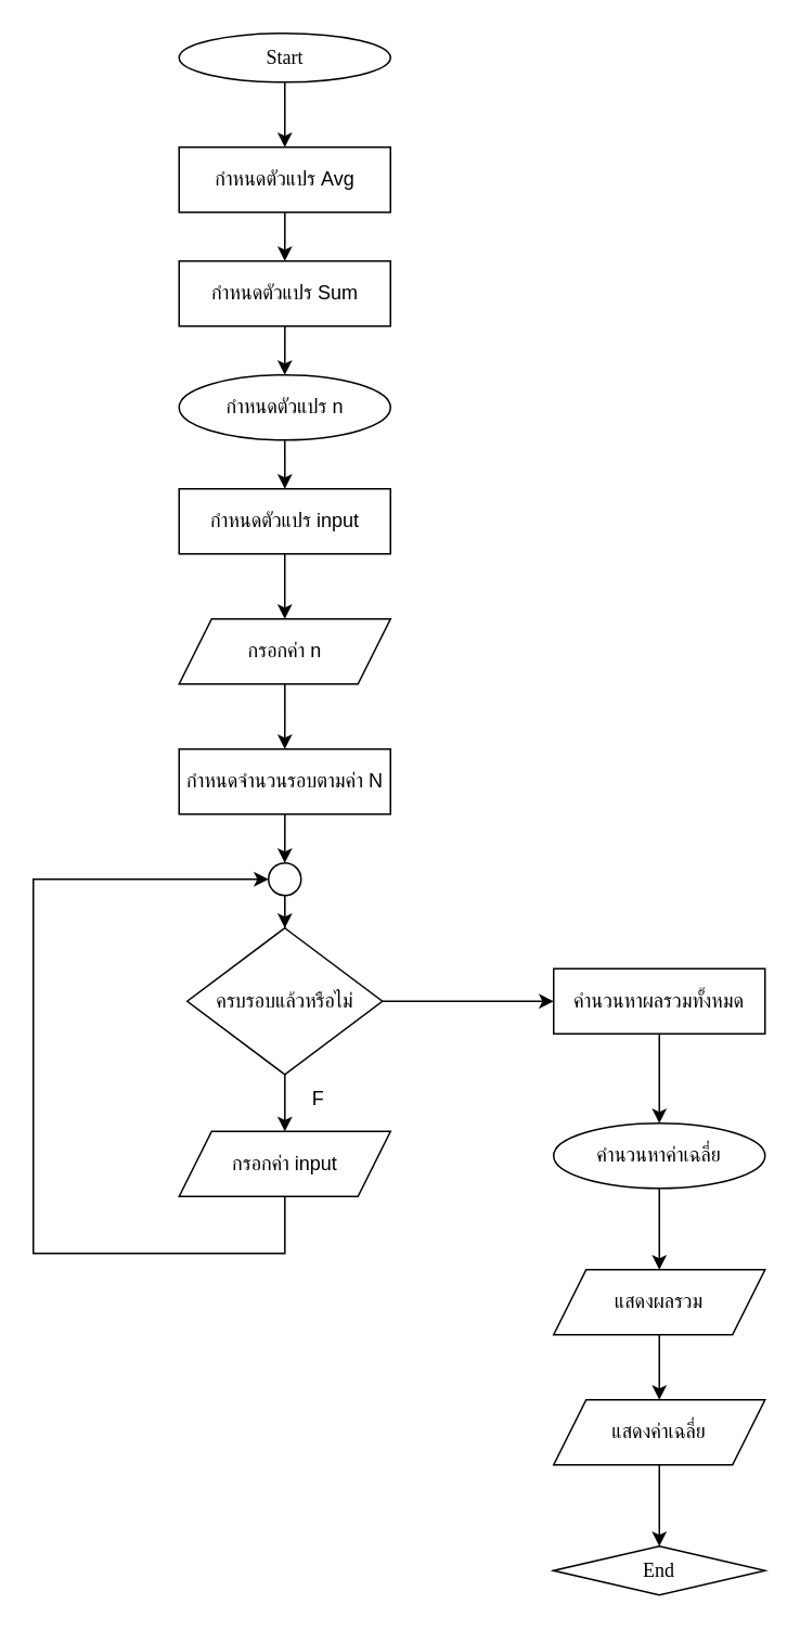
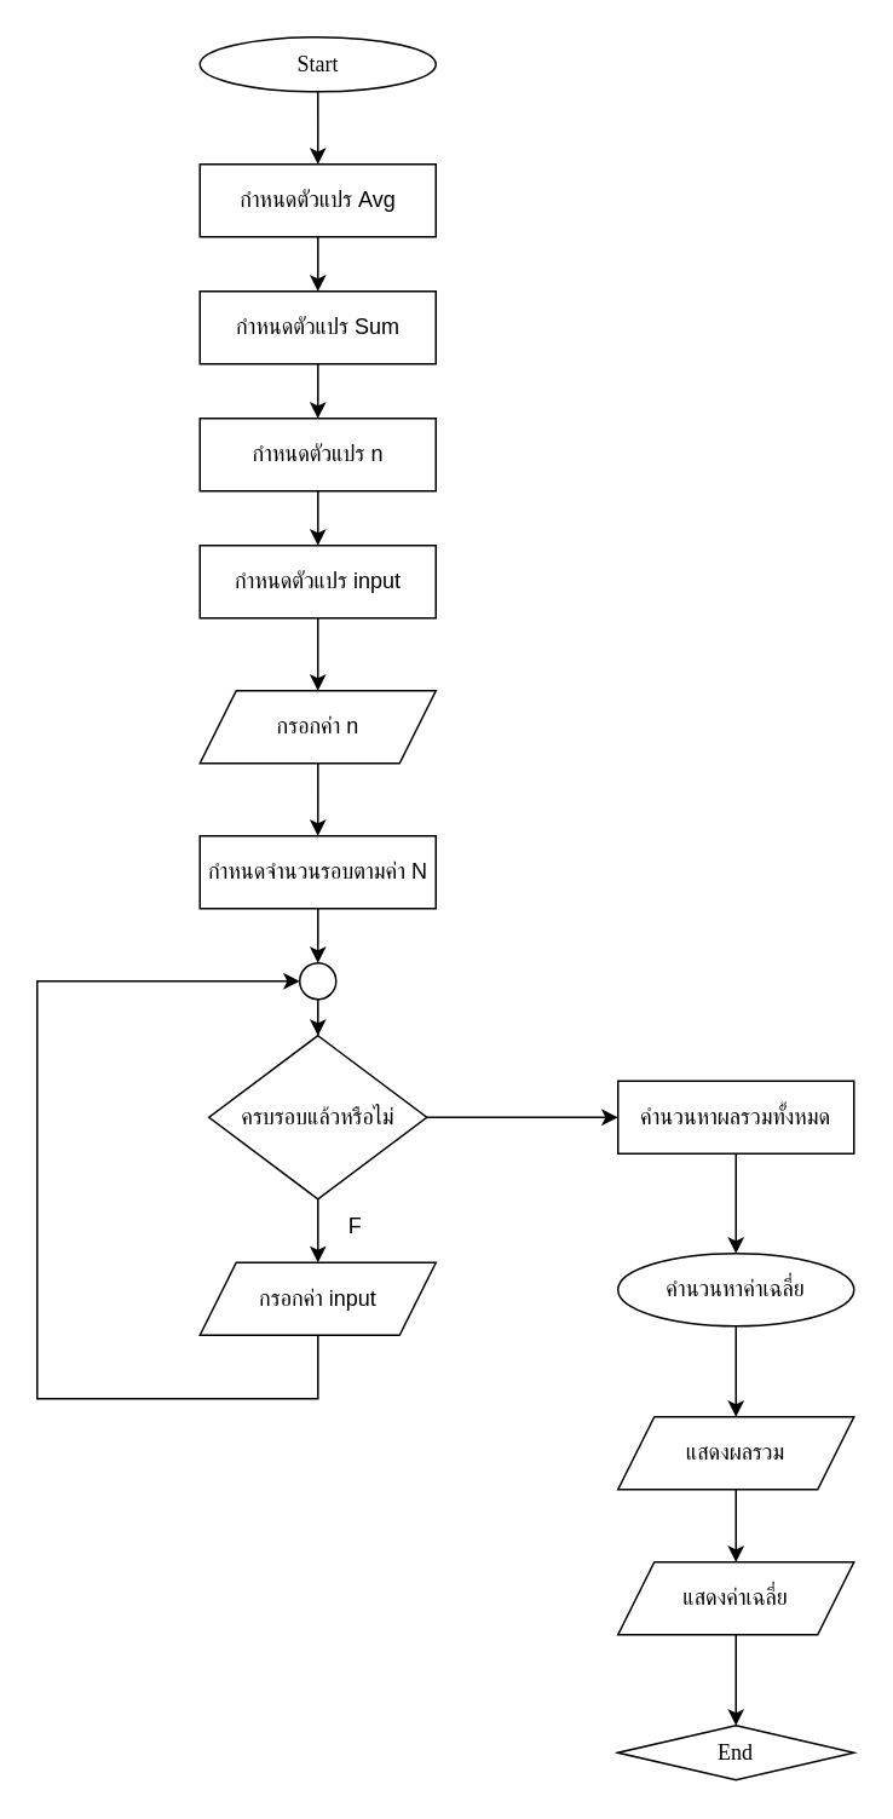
- <mxCell id="5" value="กำหนดตัวแปร n" style="ellipse;whiteSpace=wrap;html=1;" vertex="1" parent="1"><mxGeometry x="109.66" y="230" width="130" height="40" as="geometry" /></mxCell>
+ <mxCell id="5" value="กำหนดตัวแปร n" style="rounded=0;whiteSpace=wrap;html=1;" vertex="1" parent="1"><mxGeometry x="109.66" y="230" width="130" height="40" as="geometry" /></mxCell>
